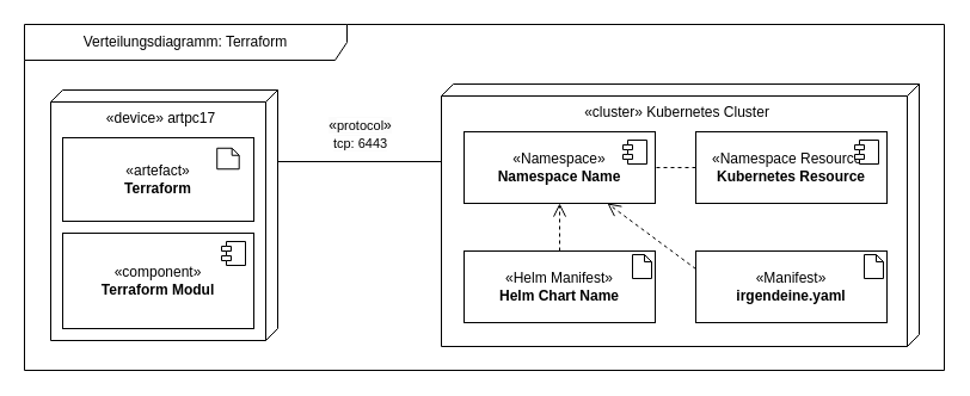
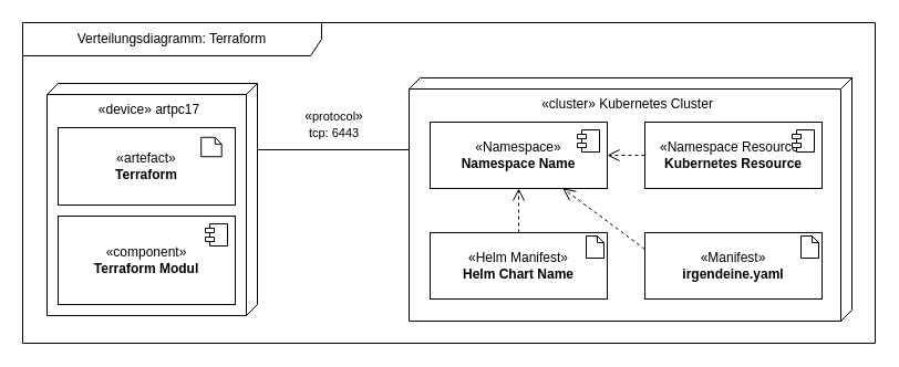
- <mxCell id="12" style="rounded=0;orthogonalLoop=1;jettySize=auto;html=1;dashed=1;endArrow=none;endFill=0;strokeWidth=1;endSize=9;startSize=6;exitX=0;exitY=0.5;exitDx=0;exitDy=0;entryX=1;entryY=0.5;entryDx=0;entryDy=0;" edge="1" parent="2" source="16" target="6"><mxGeometry relative="1" as="geometry"><mxPoint x="324.32" y="331.02" as="sourcePoint" /><mxPoint x="323.5" y="150" as="targetPoint" /></mxGeometry></mxCell>
+ <mxCell id="12" style="rounded=0;orthogonalLoop=1;jettySize=auto;html=1;dashed=1;endArrow=open;endFill=0;strokeWidth=1;endSize=9;startSize=6;exitX=0;exitY=0.5;exitDx=0;exitDy=0;entryX=1;entryY=0.5;entryDx=0;entryDy=0;" edge="1" parent="2" source="16" target="6"><mxGeometry relative="1" as="geometry"><mxPoint x="324.32" y="331.02" as="sourcePoint" /><mxPoint x="323.5" y="150" as="targetPoint" /></mxGeometry></mxCell>
